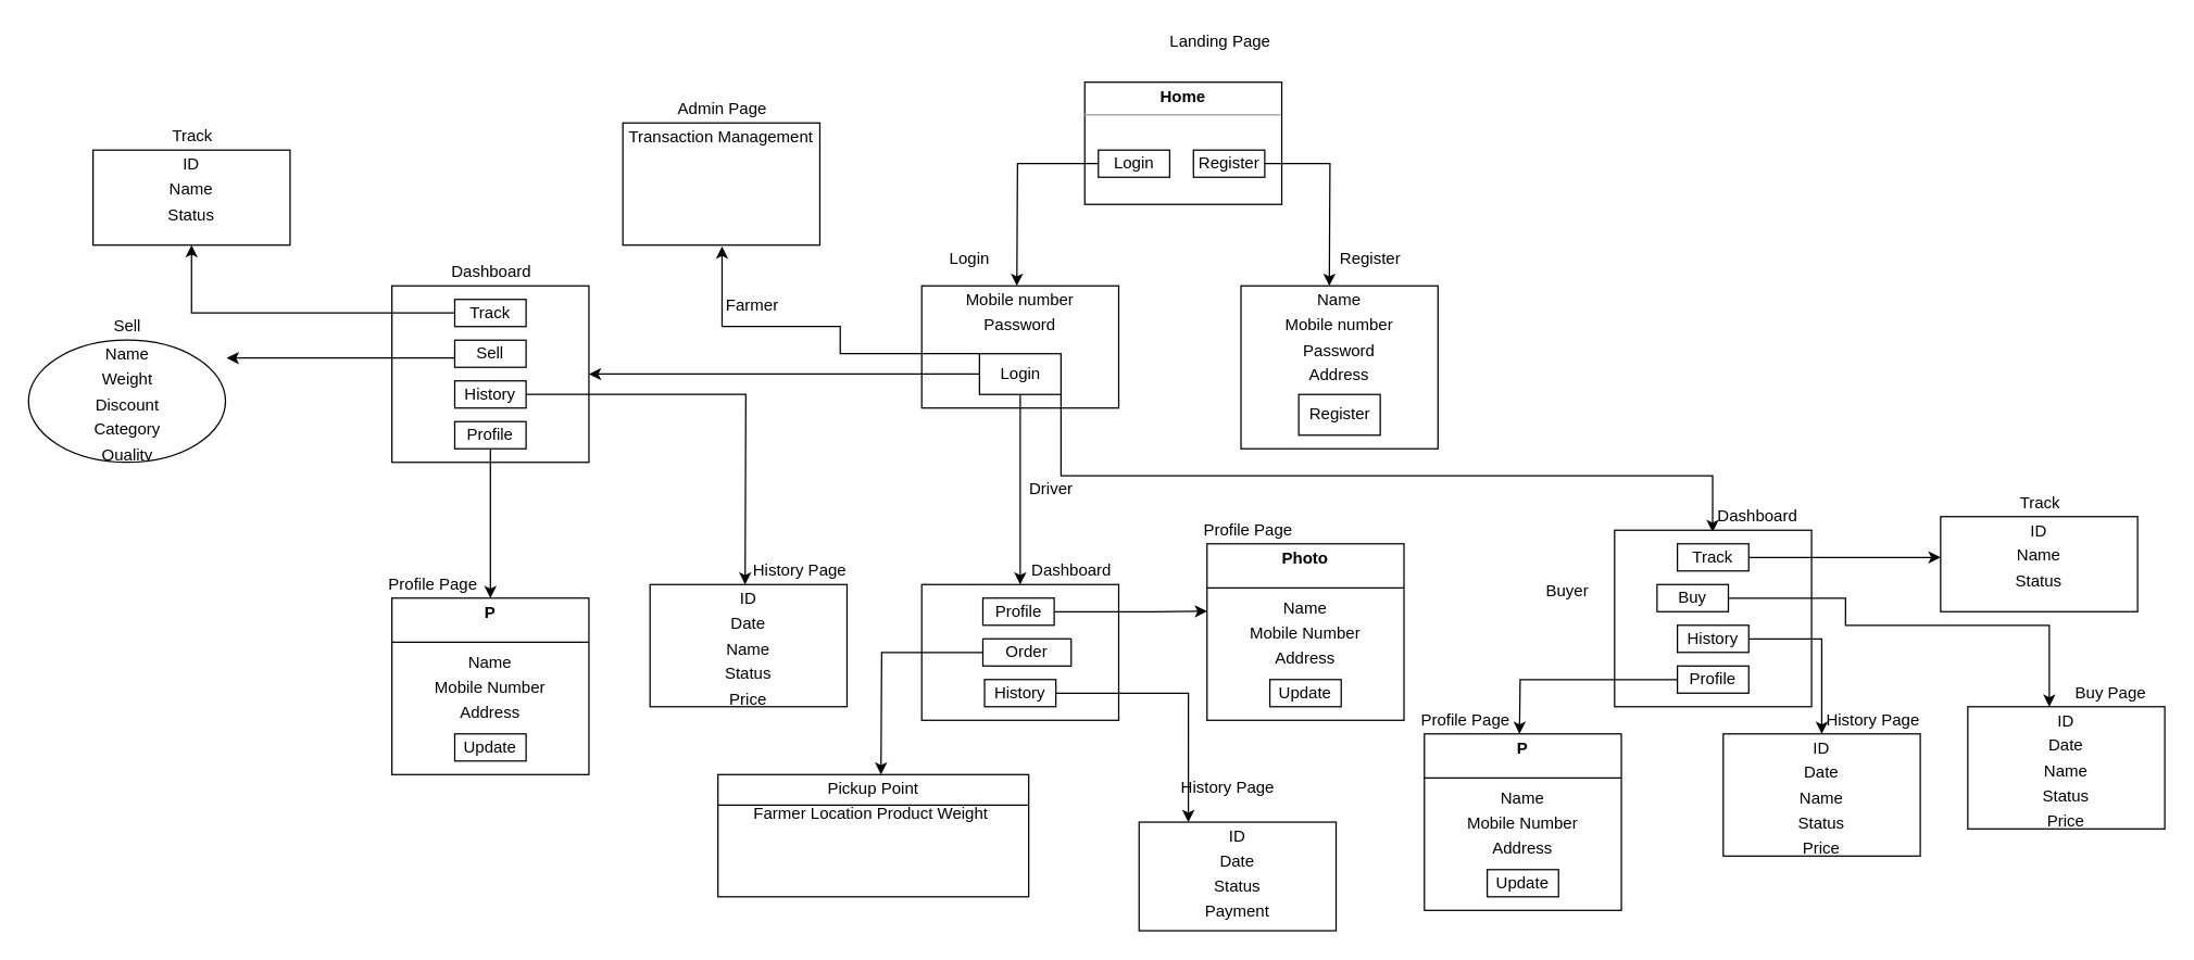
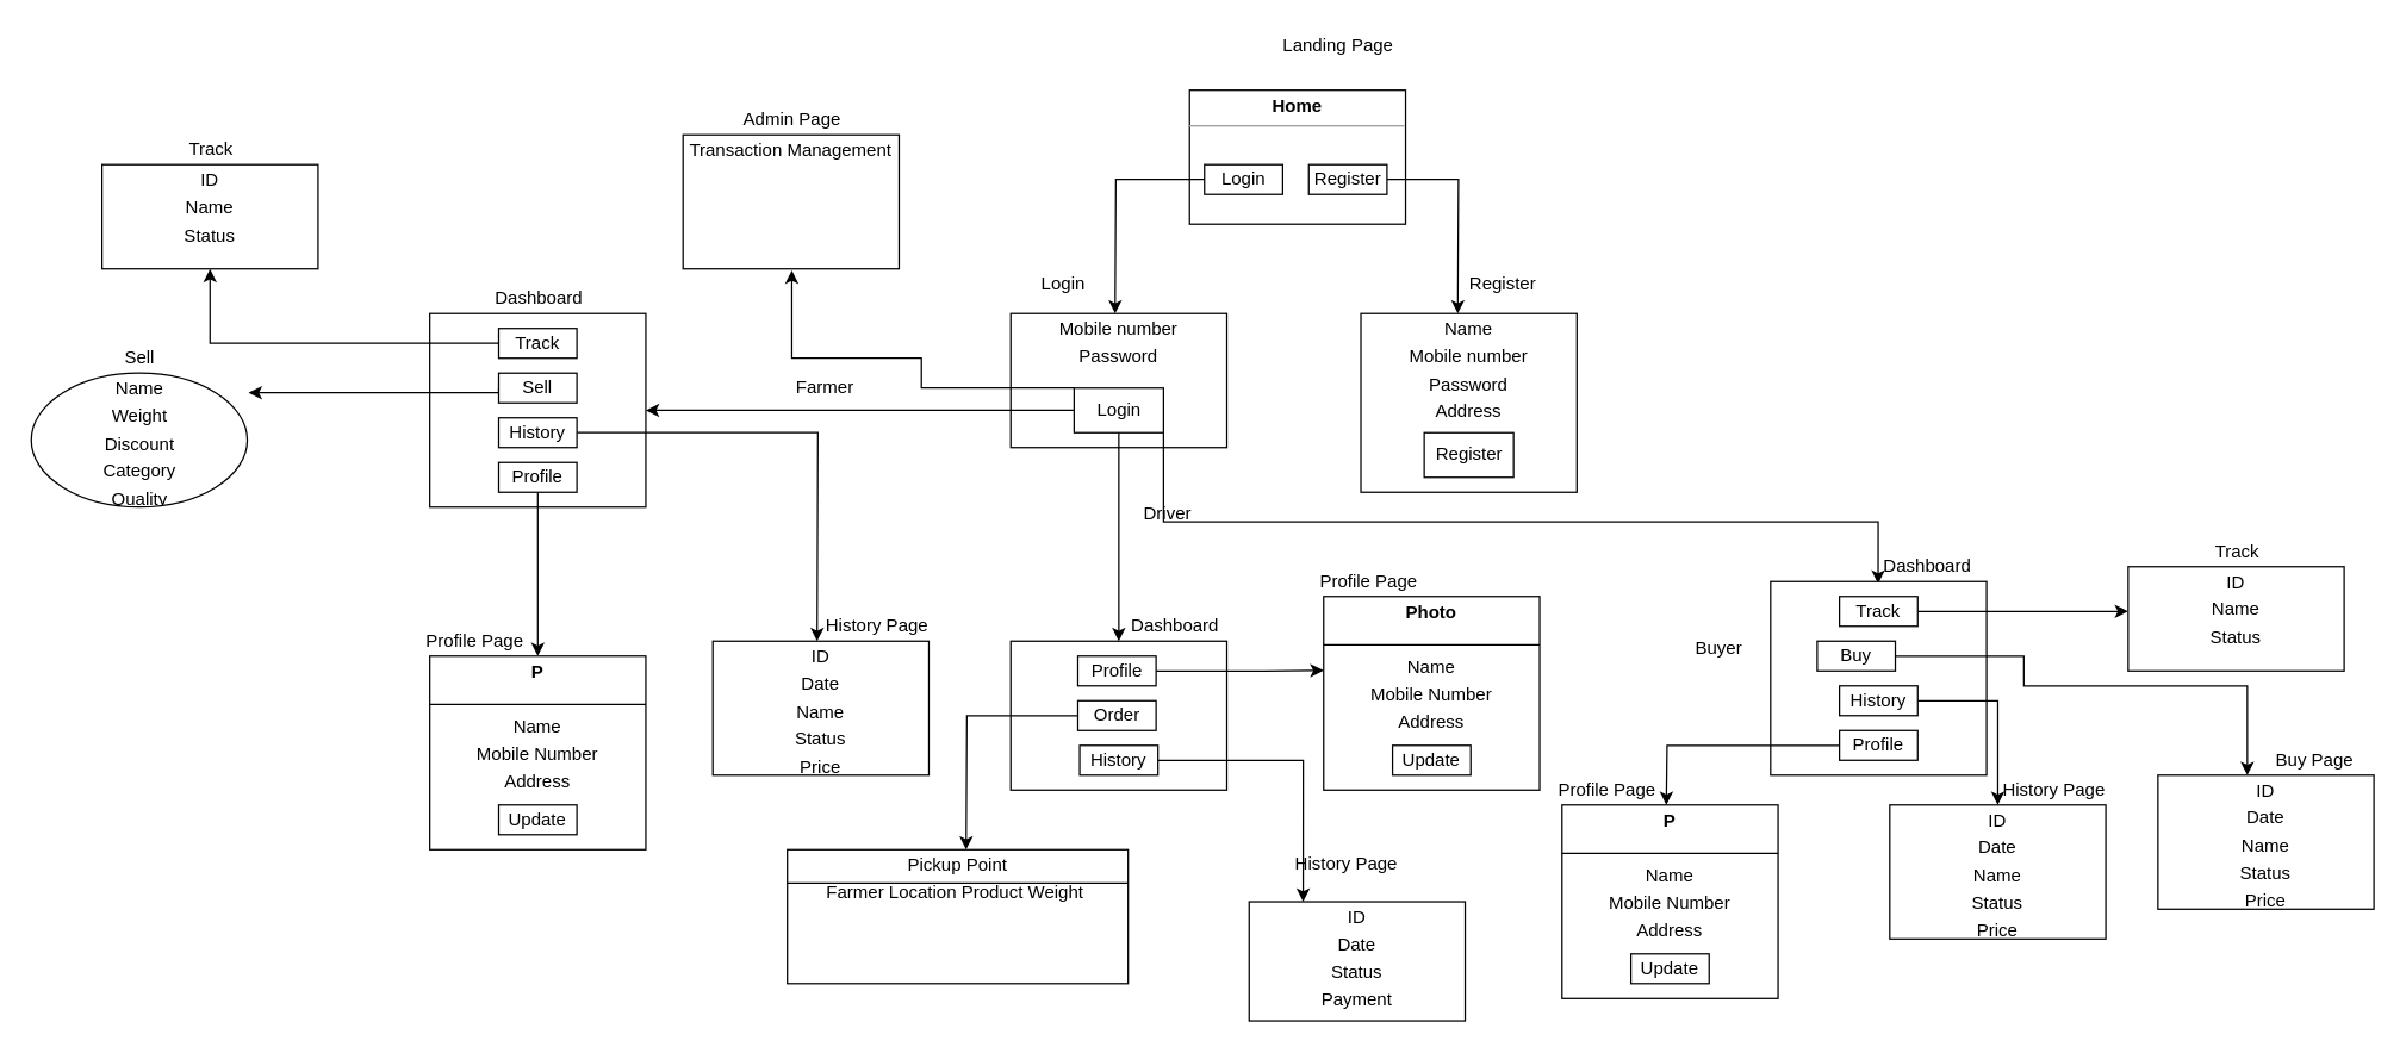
- <mxCell id="21" value="Farmer" style="text;html=1;align=center;verticalAlign=middle;resizable=0;points=[];autosize=1;" parent="1" vertex="1"><mxGeometry x="528" y="215" width="50" height="20" as="geometry" /></mxCell>
+ <mxCell id="21" value="Farmer" style="text;html=1;align=center;verticalAlign=middle;resizable=0;points=[];autosize=1;" parent="1" vertex="1"><mxGeometry x="528" y="250" width="50" height="20" as="geometry" /></mxCell>
- <mxCell id="50" value="Driver" style="text;html=1;align=center;verticalAlign=middle;resizable=0;points=[];autosize=1;" parent="1" vertex="1"><mxGeometry x="748" y="350" width="50" height="20" as="geometry" /></mxCell>
+ <mxCell id="50" value="Driver" style="text;html=1;align=center;verticalAlign=middle;resizable=0;points=[];autosize=1;" parent="1" vertex="1"><mxGeometry x="758" y="335" width="50" height="20" as="geometry" /></mxCell>
- <mxCell id="45" value="Order" style="rounded=0;whiteSpace=wrap;html=1;" parent="1" vertex="1"><mxGeometry x="723" y="470" width="65" height="20" as="geometry" /></mxCell>
+ <mxCell id="45" value="Order" style="rounded=0;whiteSpace=wrap;html=1;" parent="1" vertex="1"><mxGeometry x="723" y="470" width="52.5" height="20" as="geometry" /></mxCell>
